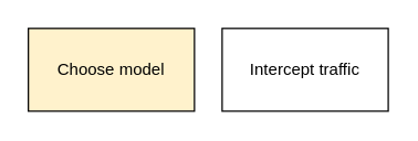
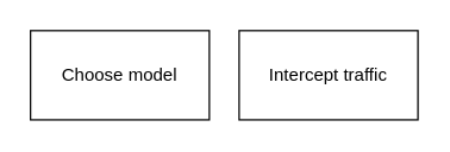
- <mxCell id="3" value="Choose model" style="rounded=0;whiteSpace=wrap;html=1;fillColor=#fff2cc;" vertex="1" parent="1"><mxGeometry x="20" y="20" width="120" height="60" as="geometry" /></mxCell>
+ <mxCell id="3" value="Choose model" style="rounded=0;whiteSpace=wrap;html=1;" vertex="1" parent="1"><mxGeometry x="20" y="20" width="120" height="60" as="geometry" /></mxCell>
